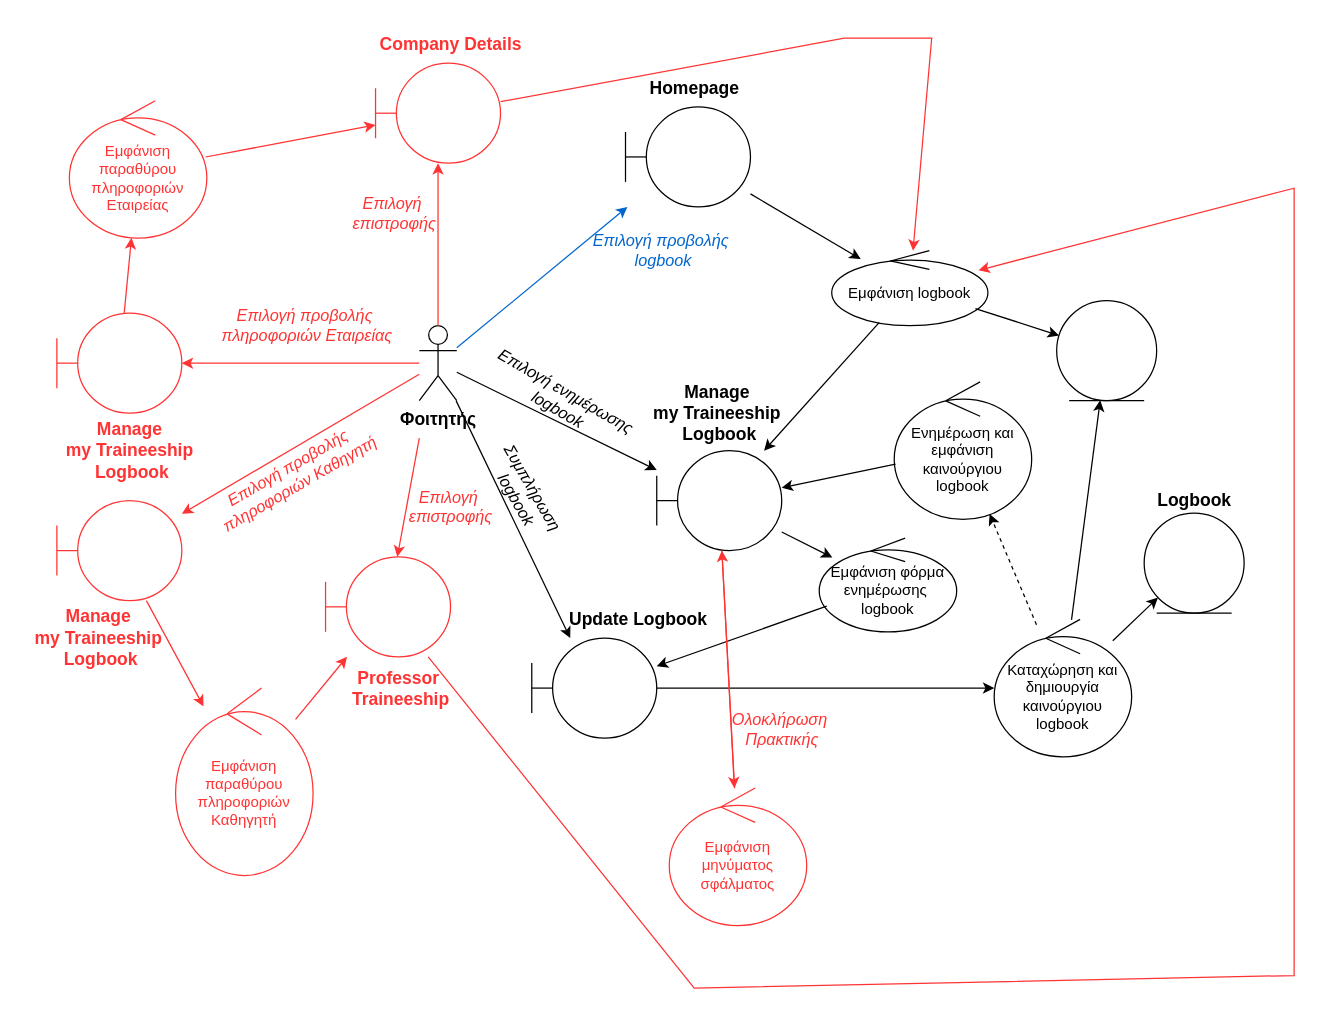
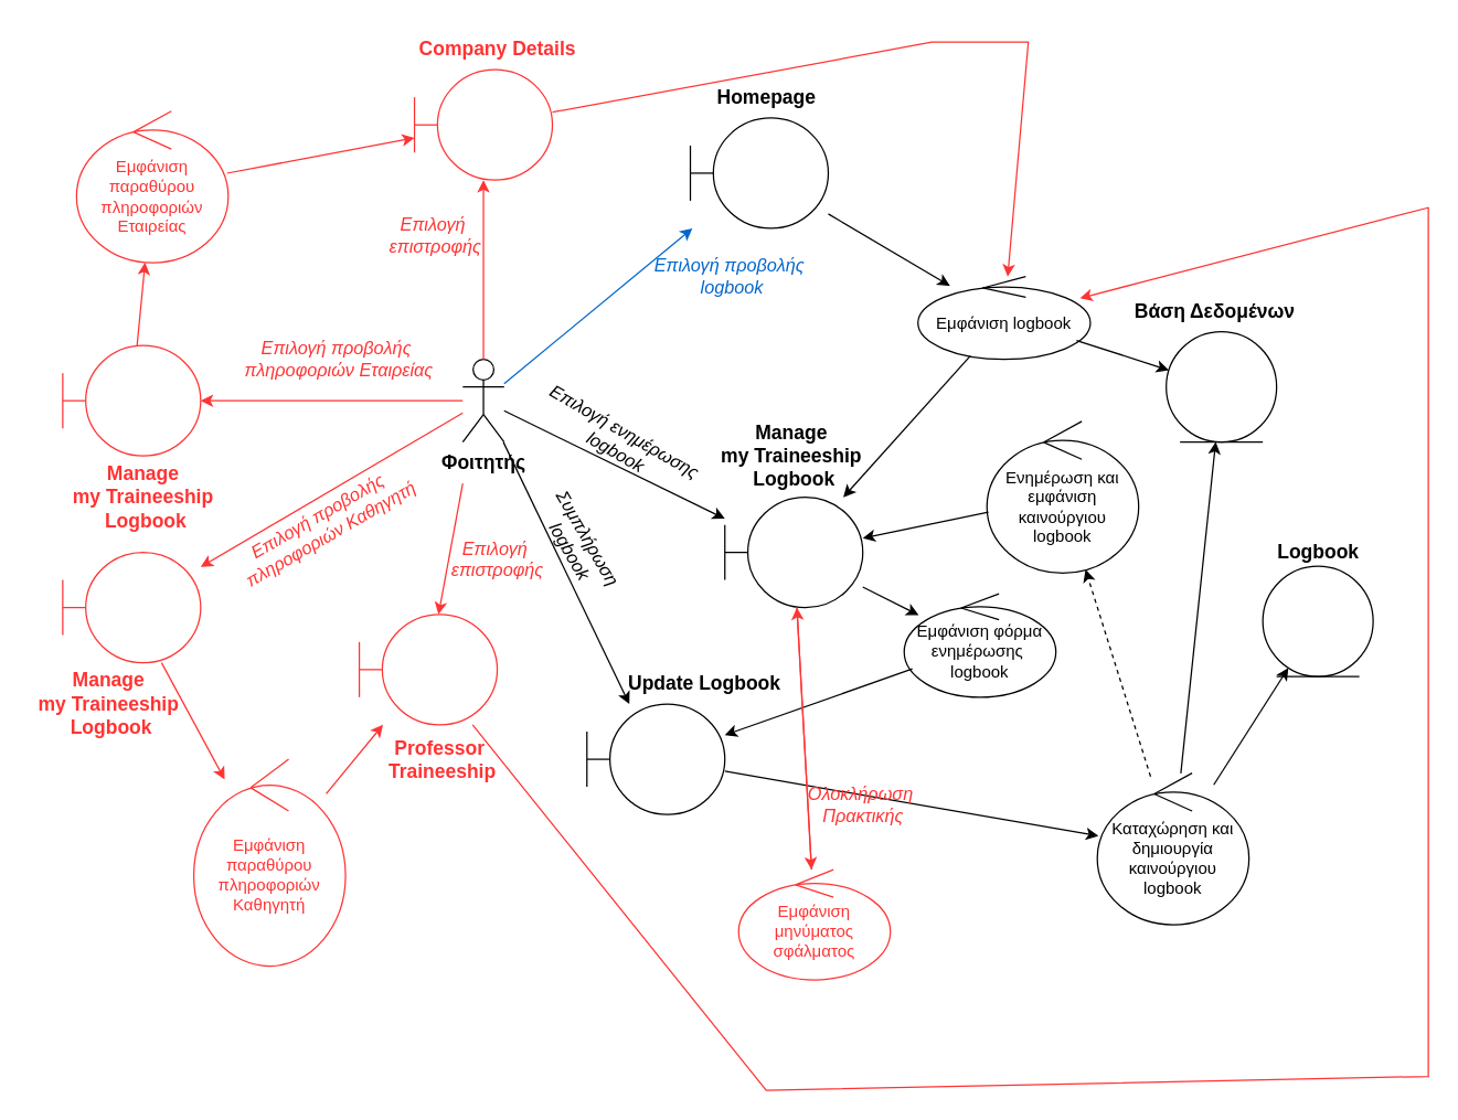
+ <mxCell id="22" value="Βάση Δεδομένων" style="text;html=1;align=center;verticalAlign=middle;resizable=0;points=[];autosize=1;strokeColor=none;fillColor=none;fontSize=14;fontStyle=1" parent="1" vertex="1"><mxGeometry x="815" y="210" width="130" height="30" as="geometry" /></mxCell>
- <mxCell id="24" value="Καταχώρηση και δημιουργία καινούργιου logbook" style="ellipse;shape=umlControl;whiteSpace=wrap;html=1;fontStyle=0" parent="1" vertex="1"><mxGeometry x="795" y="495" width="110" height="110" as="geometry" /></mxCell>
+ <mxCell id="24" value="Καταχώρηση και δημιουργία καινούργιου logbook" style="ellipse;shape=umlControl;whiteSpace=wrap;html=1;fontStyle=0" parent="1" vertex="1"><mxGeometry x="795" y="560" width="110" height="110" as="geometry" /></mxCell>
- <mxCell id="33" value="Εμφάνιση μηνύματος σφάλματος" style="ellipse;shape=umlControl;whiteSpace=wrap;html=1;fontStyle=0;fontColor=light-dark(#FF3333,#ED0202);strokeColor=light-dark(#FF3333,#ED0202);" parent="1" vertex="1"><mxGeometry x="535" y="630" width="110" height="110" as="geometry" /></mxCell>
+ <mxCell id="33" value="Εμφάνιση μηνύματος σφάλματος" style="ellipse;shape=umlControl;whiteSpace=wrap;html=1;fontStyle=0;fontColor=light-dark(#FF3333,#ED0202);strokeColor=light-dark(#FF3333,#ED0202);" parent="1" vertex="1"><mxGeometry x="535" y="630" width="110" height="80" as="geometry" /></mxCell>
